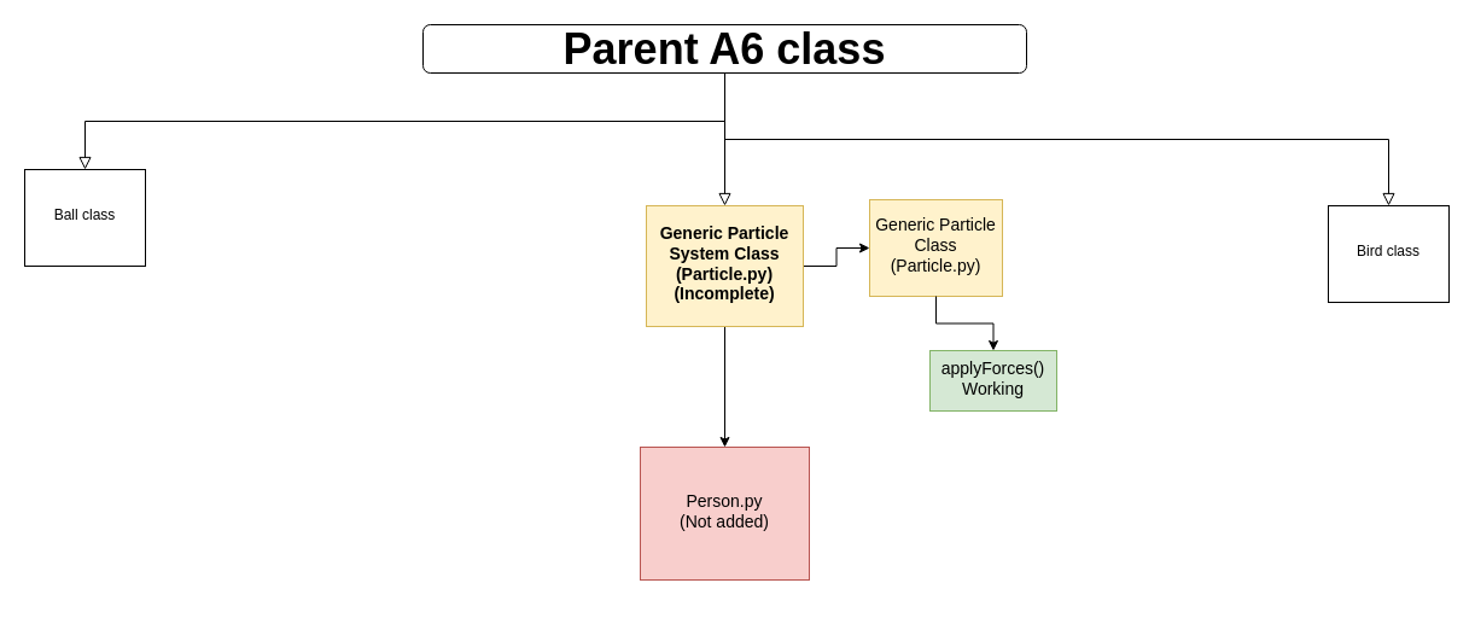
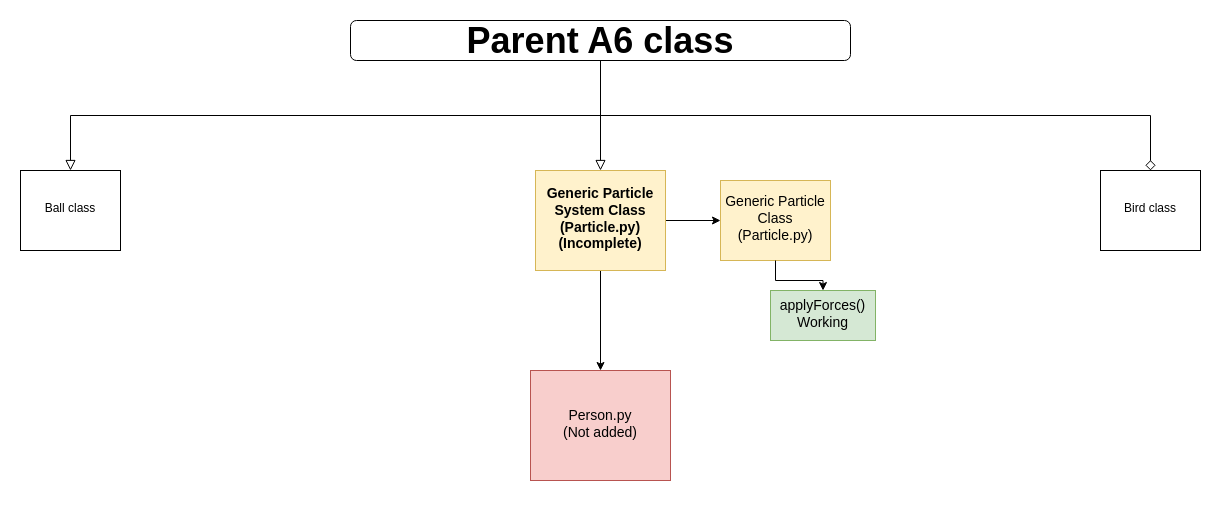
- <mxCell id="10" value="" style="rounded=0;html=1;jettySize=auto;orthogonalLoop=1;fontSize=11;endArrow=block;endFill=0;endSize=8;strokeWidth=1;shadow=0;labelBackgroundColor=none;edgeStyle=orthogonalEdgeStyle;exitX=0.5;exitY=1;exitDx=0;exitDy=0;" edge="1" parent="1" source="3" target="9"><mxGeometry relative="1" as="geometry"><mxPoint x="830" y="70" as="sourcePoint" /><mxPoint x="550" y="180" as="targetPoint" /></mxGeometry></mxCell>
+ <mxCell id="10" value="" style="rounded=0;html=1;jettySize=auto;orthogonalLoop=1;fontSize=11;endArrow=diamond;endFill=0;endSize=8;strokeWidth=1;shadow=0;labelBackgroundColor=none;edgeStyle=orthogonalEdgeStyle;exitX=0.5;exitY=1;exitDx=0;exitDy=0;" edge="1" parent="1" source="3" target="9"><mxGeometry relative="1" as="geometry"><mxPoint x="830" y="70" as="sourcePoint" /><mxPoint x="550" y="180" as="targetPoint" /></mxGeometry></mxCell>
- <mxCell id="11" value="Ball class" style="rectangle;whiteSpace=wrap;html=1;shadow=0;fontFamily=Helvetica;fontSize=12;align=center;strokeWidth=1;spacing=6;spacingTop=-4;" vertex="1" parent="1"><mxGeometry x="20" y="140" width="100" height="80" as="geometry" /></mxCell>
+ <mxCell id="11" value="Ball class" style="rectangle;whiteSpace=wrap;html=1;shadow=0;fontFamily=Helvetica;fontSize=12;align=center;strokeWidth=1;spacing=6;spacingTop=-4;" vertex="1" parent="1"><mxGeometry x="20" y="170" width="100" height="80" as="geometry" /></mxCell>
- <mxCell id="7" value="&lt;font style=&quot;font-size: 14px&quot;&gt;Generic Particle Class (Particle.py)&lt;/font&gt;" style="rectangle;whiteSpace=wrap;html=1;shadow=0;fontFamily=Helvetica;fontSize=12;align=center;strokeWidth=1;spacing=6;spacingTop=-4;fillColor=#fff2cc;strokeColor=#d6b656;" vertex="1" parent="1"><mxGeometry x="720" y="165" width="110" height="80" as="geometry" /></mxCell>
+ <mxCell id="7" value="&lt;font style=&quot;font-size: 14px&quot;&gt;Generic Particle Class (Particle.py)&lt;/font&gt;" style="rectangle;whiteSpace=wrap;html=1;shadow=0;fontFamily=Helvetica;fontSize=12;align=center;strokeWidth=1;spacing=6;spacingTop=-4;fillColor=#fff2cc;strokeColor=#d6b656;" vertex="1" parent="1"><mxGeometry x="720" y="180" width="110" height="80" as="geometry" /></mxCell>
